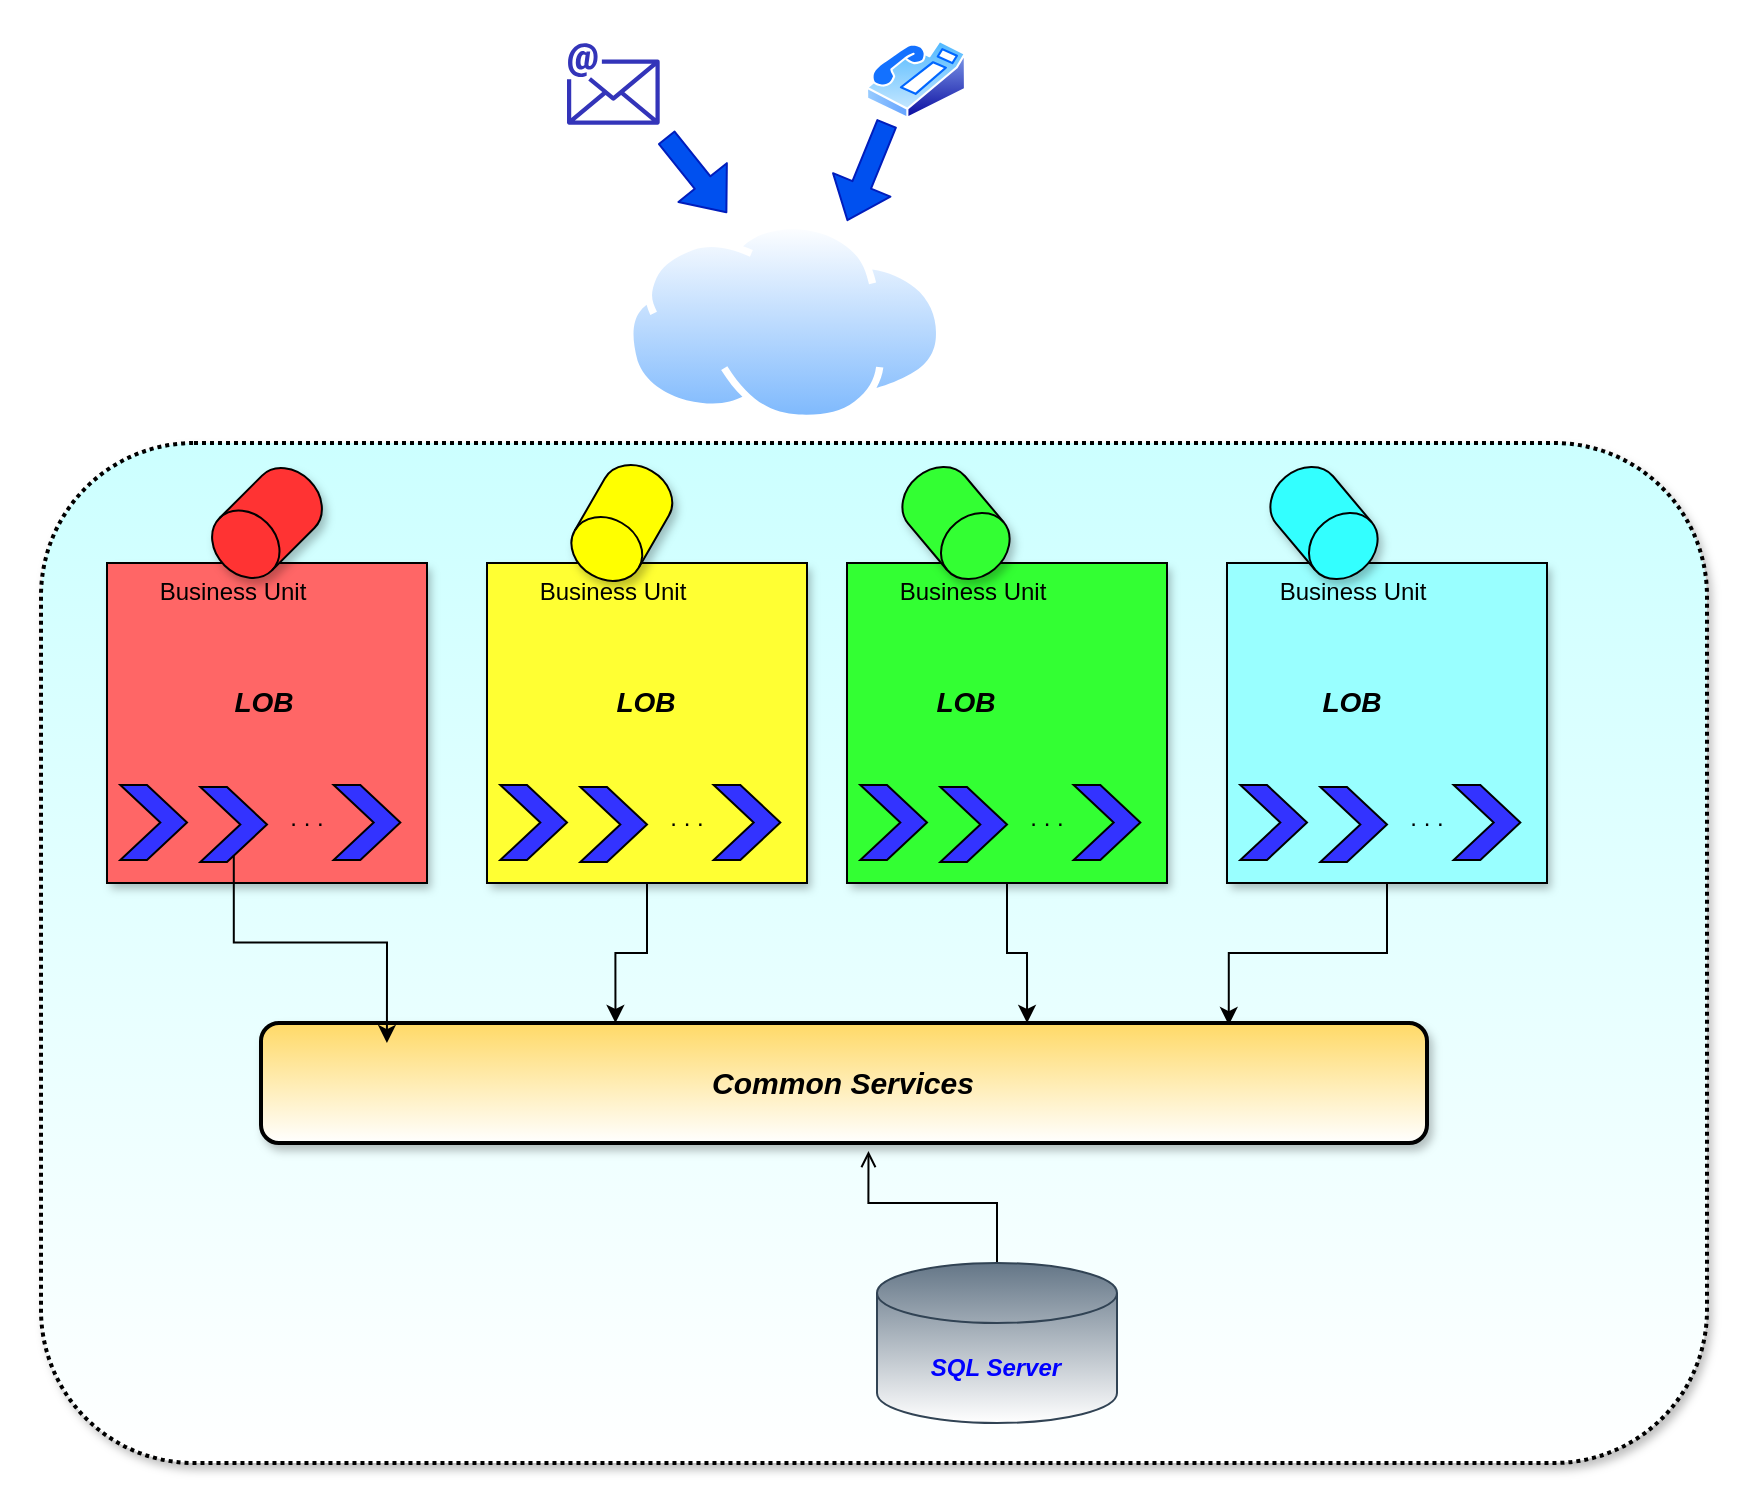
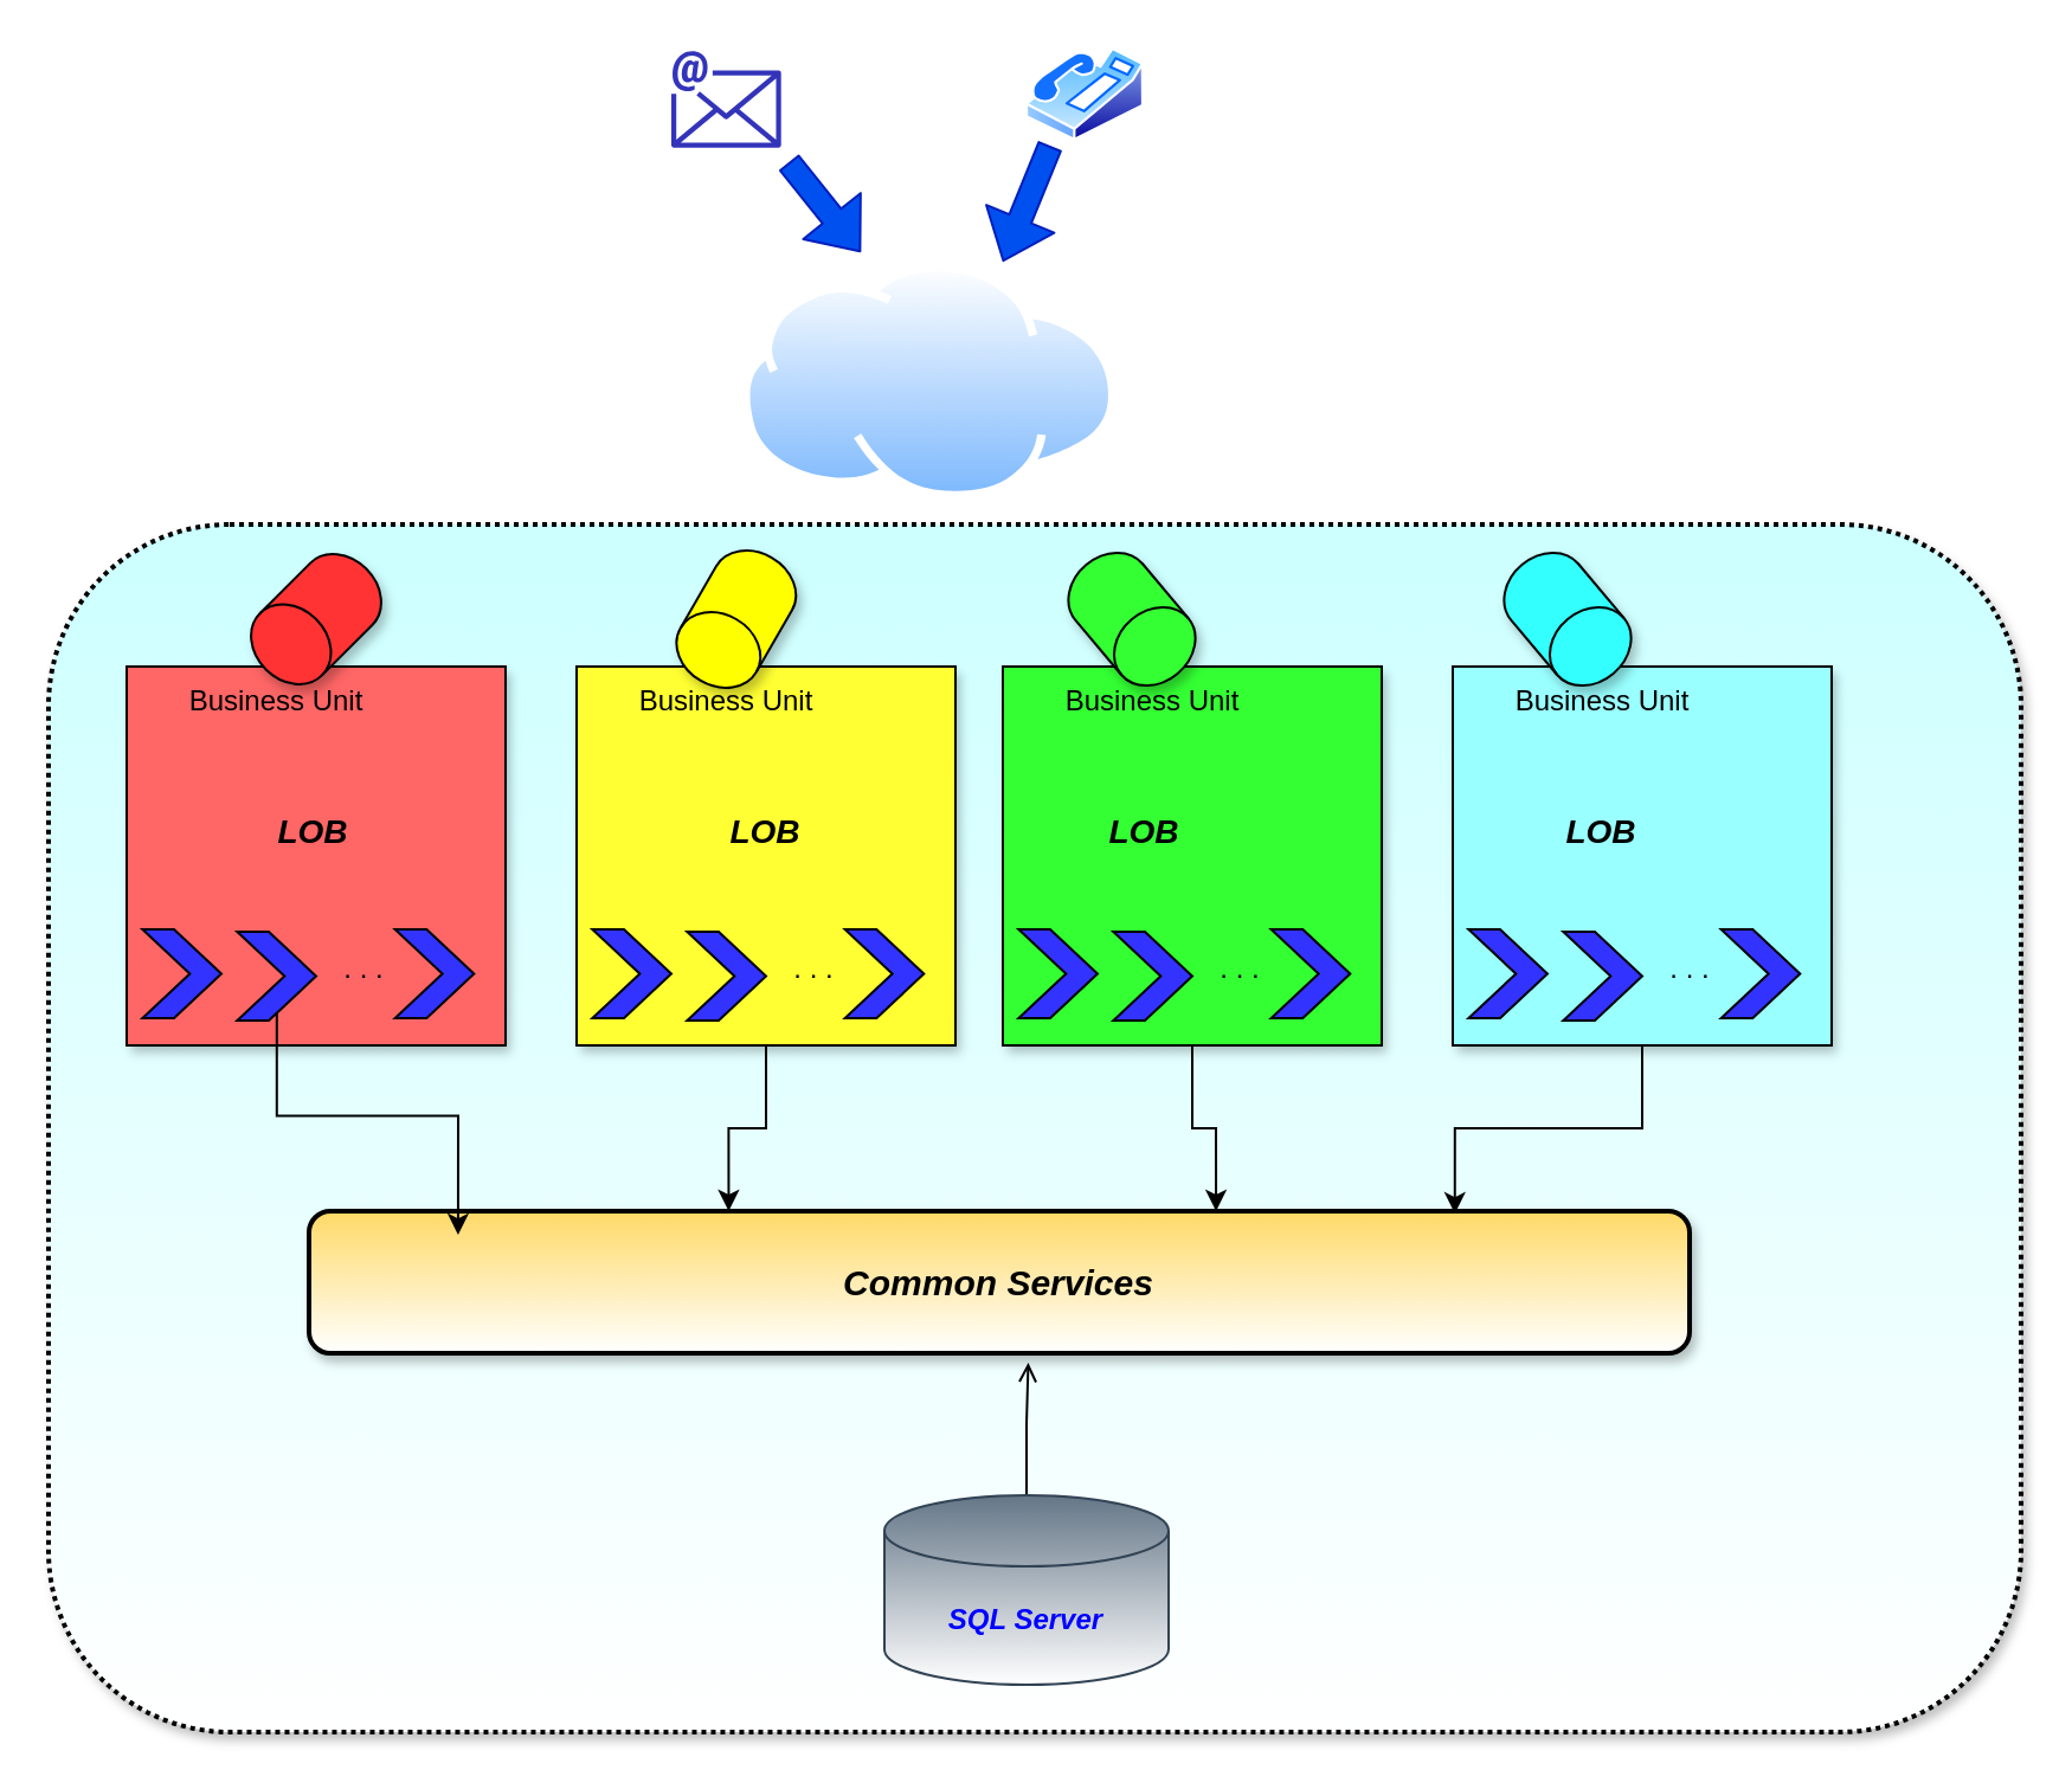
- <mxCell id="36" value="&lt;i&gt;&lt;b&gt;&lt;font color=&quot;#0000ff&quot;&gt;SQL Server&lt;/font&gt;&lt;/b&gt;&lt;/i&gt;" style="shape=cylinder3;whiteSpace=wrap;html=1;boundedLbl=1;backgroundOutline=1;size=15;fillColor=#647687;strokeColor=#314354;fontColor=#ffffff;gradientColor=#ffffff;" parent="1" vertex="1"><mxGeometry x="438" y="631" width="120" height="80" as="geometry" /></mxCell>
+ <mxCell id="36" value="&lt;i&gt;&lt;b&gt;&lt;font color=&quot;#0000ff&quot;&gt;SQL Server&lt;/font&gt;&lt;/b&gt;&lt;/i&gt;" style="shape=cylinder3;whiteSpace=wrap;html=1;boundedLbl=1;backgroundOutline=1;size=15;fillColor=#647687;strokeColor=#314354;fontColor=#ffffff;gradientColor=#ffffff;" parent="1" vertex="1"><mxGeometry x="373" y="631" width="120" height="80" as="geometry" /></mxCell>
